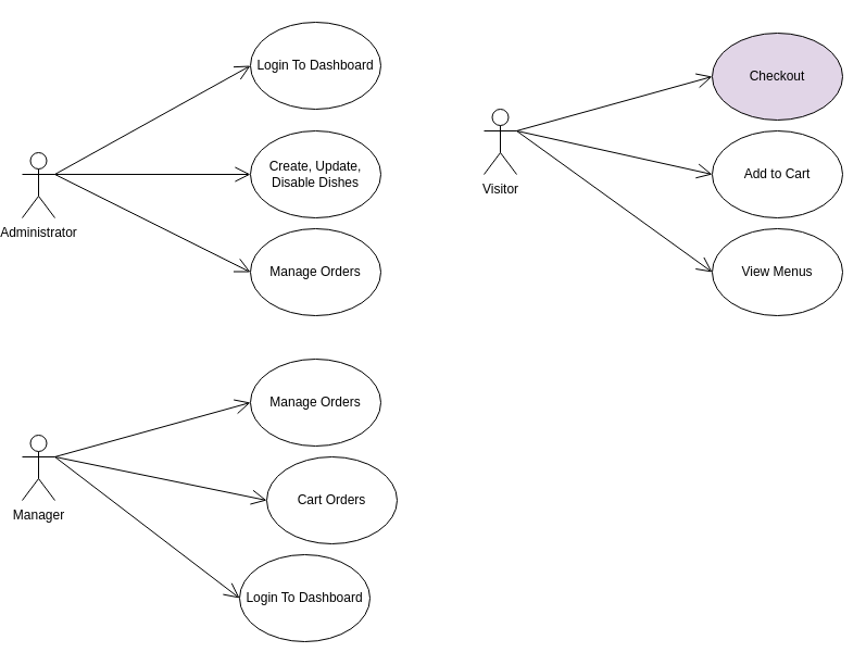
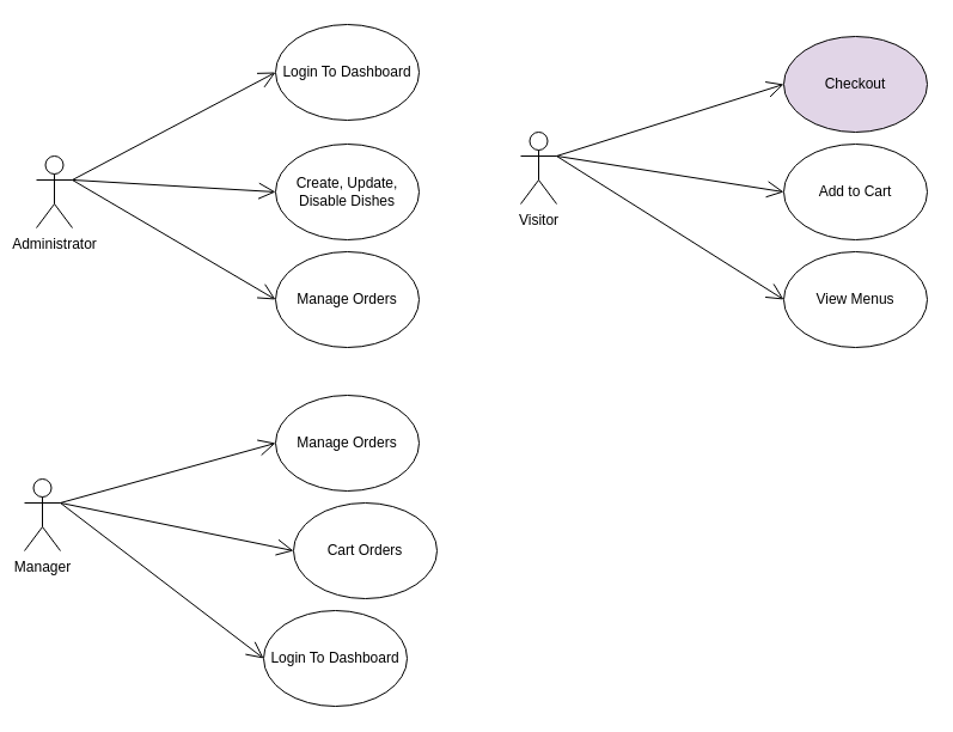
- <mxCell id="19" value="Visitor" style="shape=umlActor;verticalLabelPosition=bottom;verticalAlign=top;html=1;outlineConnect=0;" vertex="1" parent="1"><mxGeometry x="445" y="100" width="30" height="60" as="geometry" /></mxCell>
+ <mxCell id="19" value="Visitor" style="shape=umlActor;verticalLabelPosition=bottom;verticalAlign=top;html=1;outlineConnect=0;" vertex="1" parent="1"><mxGeometry x="435" y="110" width="30" height="60" as="geometry" /></mxCell>
- <mxCell id="5" value="Administrator" style="shape=umlActor;verticalLabelPosition=bottom;verticalAlign=top;html=1;outlineConnect=0;" vertex="1" parent="1"><mxGeometry x="20" y="140" width="30" height="60" as="geometry" /></mxCell>
+ <mxCell id="5" value="Administrator" style="shape=umlActor;verticalLabelPosition=bottom;verticalAlign=top;html=1;outlineConnect=0;" vertex="1" parent="1"><mxGeometry x="30" y="130" width="30" height="60" as="geometry" /></mxCell>
